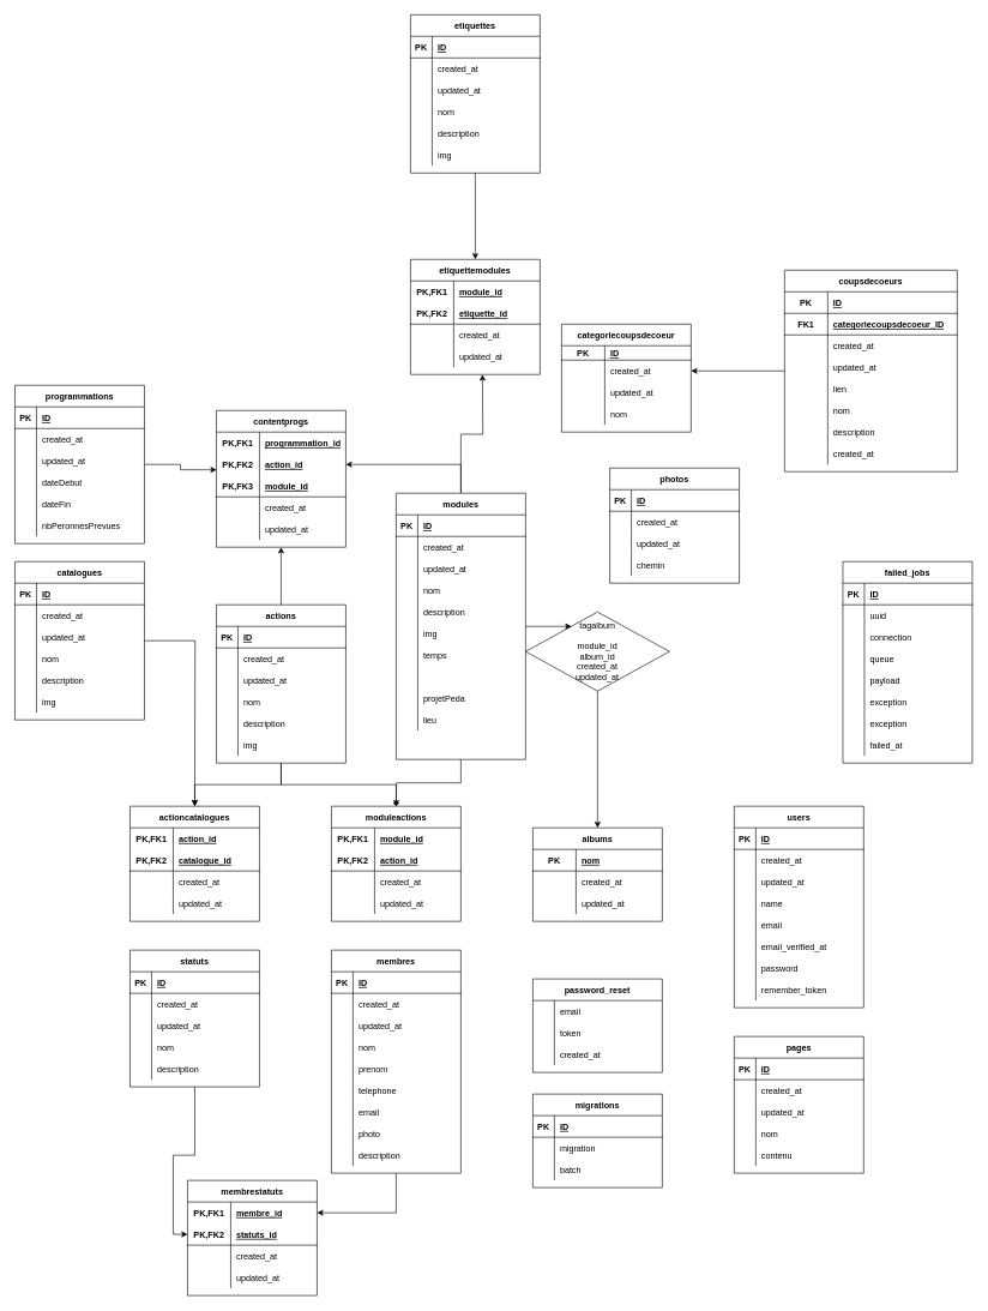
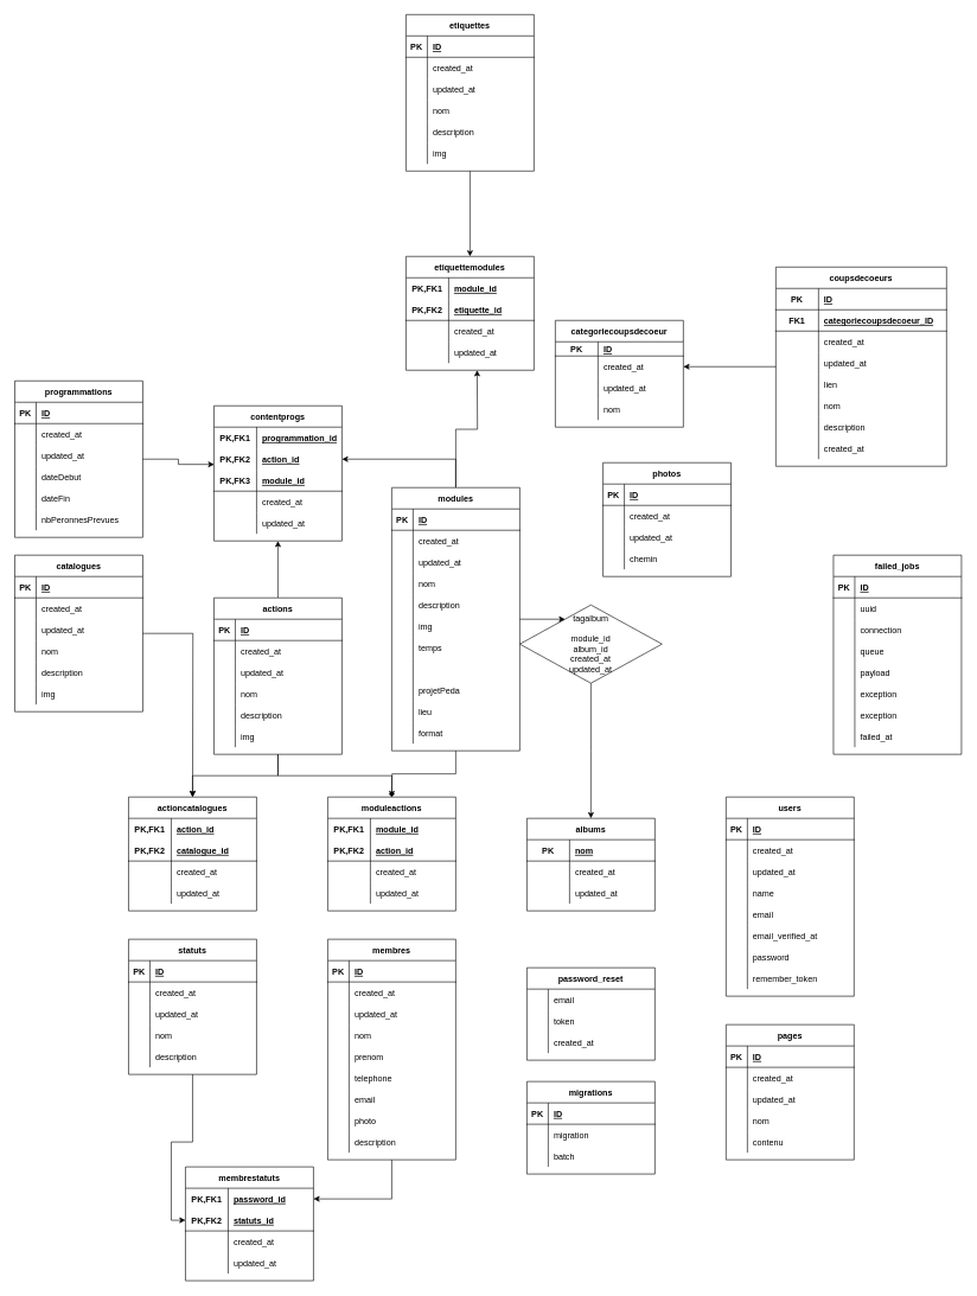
+ <mxCell id="100" value="format" style="shape=partialRectangle;connectable=0;fillColor=none;top=0;left=0;bottom=0;right=0;align=left;spacingLeft=6;overflow=hidden;" parent="98" vertex="1"><mxGeometry x="30" width="150" height="30" as="geometry" /></mxCell>
- <mxCell id="328" value="membre_id" style="shape=partialRectangle;connectable=0;fillColor=none;top=0;left=0;bottom=0;right=0;align=left;spacingLeft=6;fontStyle=5;overflow=hidden;" parent="326" vertex="1"><mxGeometry x="60" width="120" height="30" as="geometry" /></mxCell>
+ <mxCell id="328" value="password_id" style="shape=partialRectangle;connectable=0;fillColor=none;top=0;left=0;bottom=0;right=0;align=left;spacingLeft=6;fontStyle=5;overflow=hidden;" parent="326" vertex="1"><mxGeometry x="60" width="120" height="30" as="geometry" /></mxCell>
